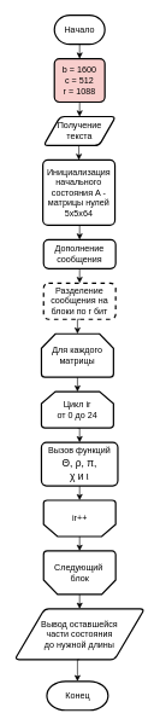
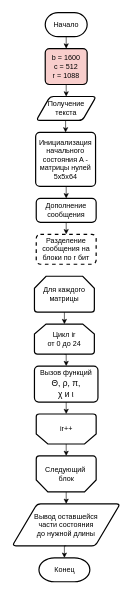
- <mxCell id="20" style="edgeStyle=orthogonalEdgeStyle;rounded=0;orthogonalLoop=1;jettySize=auto;html=1;exitX=0.5;exitY=1;exitDx=0;exitDy=0;entryX=0.5;entryY=0;entryDx=0;entryDy=0;entryPerimeter=0;" edge="1" parent="1" source="12" target="19"><mxGeometry relative="1" as="geometry" /></mxCell>
- <mxCell id="27" value="Конец" style="strokeWidth=2;html=1;shape=mxgraph.flowchart.terminator;whiteSpace=wrap;" vertex="1" parent="1"><mxGeometry x="64.5" y="940" width="85" height="40" as="geometry" /></mxCell>
+ <mxCell id="27" value="Конец" style="strokeWidth=2;html=1;shape=mxgraph.flowchart.terminator;whiteSpace=wrap;" vertex="1" parent="1"><mxGeometry x="64.5" y="930" width="85" height="40" as="geometry" /></mxCell>
